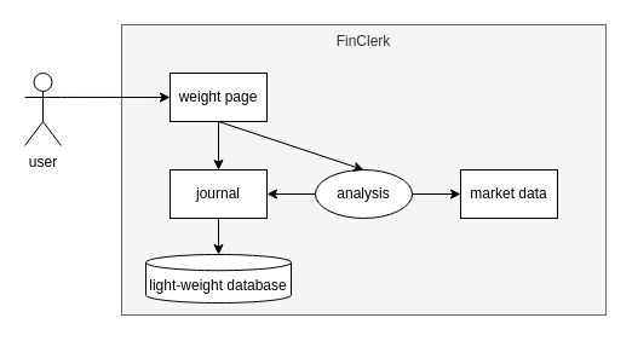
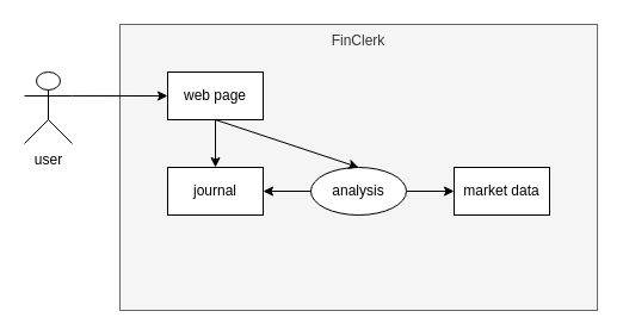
- <mxCell id="3" value="weight page" style="rounded=0;whiteSpace=wrap;html=1;" parent="1" vertex="1"><mxGeometry x="140" y="60" width="80" height="40" as="geometry" /></mxCell>
+ <mxCell id="3" value="web page" style="rounded=0;whiteSpace=wrap;html=1;" parent="1" vertex="1"><mxGeometry x="140" y="60" width="80" height="40" as="geometry" /></mxCell>
- <mxCell id="8" value="user" style="shape=umlActor;verticalLabelPosition=bottom;verticalAlign=top;html=1;outlineConnect=0;" parent="1" vertex="1"><mxGeometry x="20" y="60" width="30" height="60" as="geometry" /></mxCell>
+ <mxCell id="8" value="user" style="shape=umlActor;verticalLabelPosition=bottom;verticalAlign=top;html=1;outlineConnect=0;" parent="1" vertex="1"><mxGeometry x="20" y="60" width="40" height="60" as="geometry" /></mxCell>
- <mxCell id="12" value="" style="endArrow=classic;html=1;exitX=0.5;exitY=1;exitDx=0;exitDy=0;entryX=0.5;entryY=0;entryDx=0;entryDy=0;entryPerimeter=0;" parent="1" source="5" target="4" edge="1"><mxGeometry width="50" height="50" relative="1" as="geometry"><mxPoint x="290" y="230" as="sourcePoint" /><mxPoint x="340" y="180" as="targetPoint" /></mxGeometry></mxCell>
- <mxCell id="4" value="light-weight database" style="shape=cylinder3;whiteSpace=wrap;html=1;boundedLbl=1;backgroundOutline=1;size=6.6;" parent="1" vertex="1"><mxGeometry x="120" y="210" width="120" height="40" as="geometry" /></mxCell>
